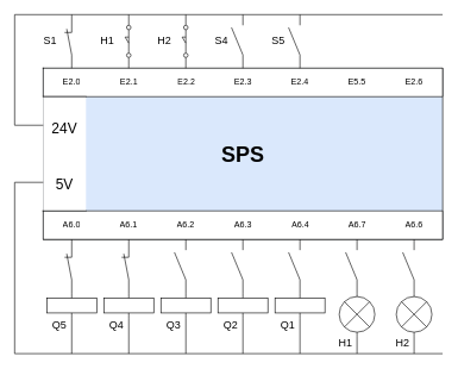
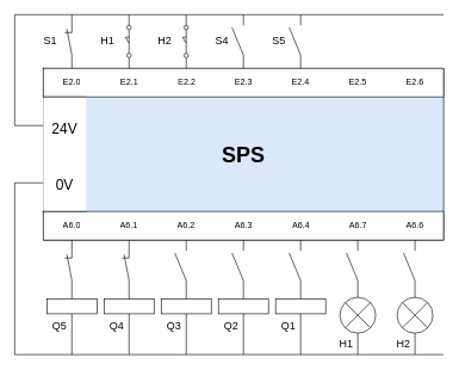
- <mxCell id="10" value="E5.5" style="shape=partialRectangle;html=1;whiteSpace=wrap;connectable=0;fillColor=none;top=0;left=0;bottom=0;right=0;overflow=hidden;fontSize=12;" vertex="1" parent="4"><mxGeometry x="400" width="80" height="40" as="geometry"><mxRectangle width="80" height="40" as="alternateBounds" /></mxGeometry></mxCell>
+ <mxCell id="10" value="E2.5" style="shape=partialRectangle;html=1;whiteSpace=wrap;connectable=0;fillColor=none;top=0;left=0;bottom=0;right=0;overflow=hidden;fontSize=12;" vertex="1" parent="4"><mxGeometry x="400" width="80" height="40" as="geometry"><mxRectangle width="80" height="40" as="alternateBounds" /></mxGeometry></mxCell>
- <mxCell id="25" value="&lt;font style=&quot;font-size: 20px;&quot;&gt;5V&lt;/font&gt;" style="shape=partialRectangle;html=1;whiteSpace=wrap;connectable=0;fillColor=none;top=0;left=0;bottom=0;right=0;overflow=hidden;fontSize=30;" vertex="1" parent="24"><mxGeometry width="60" height="80" as="geometry"><mxRectangle width="60" height="80" as="alternateBounds" /></mxGeometry></mxCell>
+ <mxCell id="25" value="&lt;font style=&quot;font-size: 20px;&quot;&gt;0V&lt;/font&gt;" style="shape=partialRectangle;html=1;whiteSpace=wrap;connectable=0;fillColor=none;top=0;left=0;bottom=0;right=0;overflow=hidden;fontSize=30;" vertex="1" parent="24"><mxGeometry width="60" height="80" as="geometry"><mxRectangle width="60" height="80" as="alternateBounds" /></mxGeometry></mxCell>
